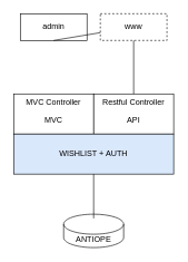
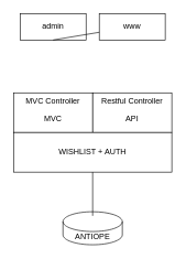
- <mxCell id="8" value="www" style="rounded=0;whiteSpace=wrap;html=1;dashed=1;" vertex="1" parent="1"><mxGeometry x="150" y="20" width="100" height="40" as="geometry" /></mxCell>
+ <mxCell id="8" value="www" style="rounded=0;whiteSpace=wrap;html=1;" vertex="1" parent="1"><mxGeometry x="150" y="20" width="100" height="40" as="geometry" /></mxCell>
- <mxCell id="9" value="" style="endArrow=none;html=1;rounded=0;entryX=0.5;entryY=1;entryDx=0;entryDy=0;exitX=0.5;exitY=0;exitDx=0;exitDy=0;" edge="1" parent="1" source="3" target="8"><mxGeometry width="50" height="50" relative="1" as="geometry"><mxPoint x="210" y="310" as="sourcePoint" /><mxPoint x="260" y="260" as="targetPoint" /></mxGeometry></mxCell>
- <mxCell id="4" value="WISHLIST + AUTH" style="rounded=0;whiteSpace=wrap;html=1;fillColor=#dae8fc;" vertex="1" parent="1"><mxGeometry x="20" y="200" width="240" height="60" as="geometry" /></mxCell>
+ <mxCell id="4" value="WISHLIST + AUTH" style="rounded=0;whiteSpace=wrap;html=1;" vertex="1" parent="1"><mxGeometry x="20" y="200" width="240" height="60" as="geometry" /></mxCell>
